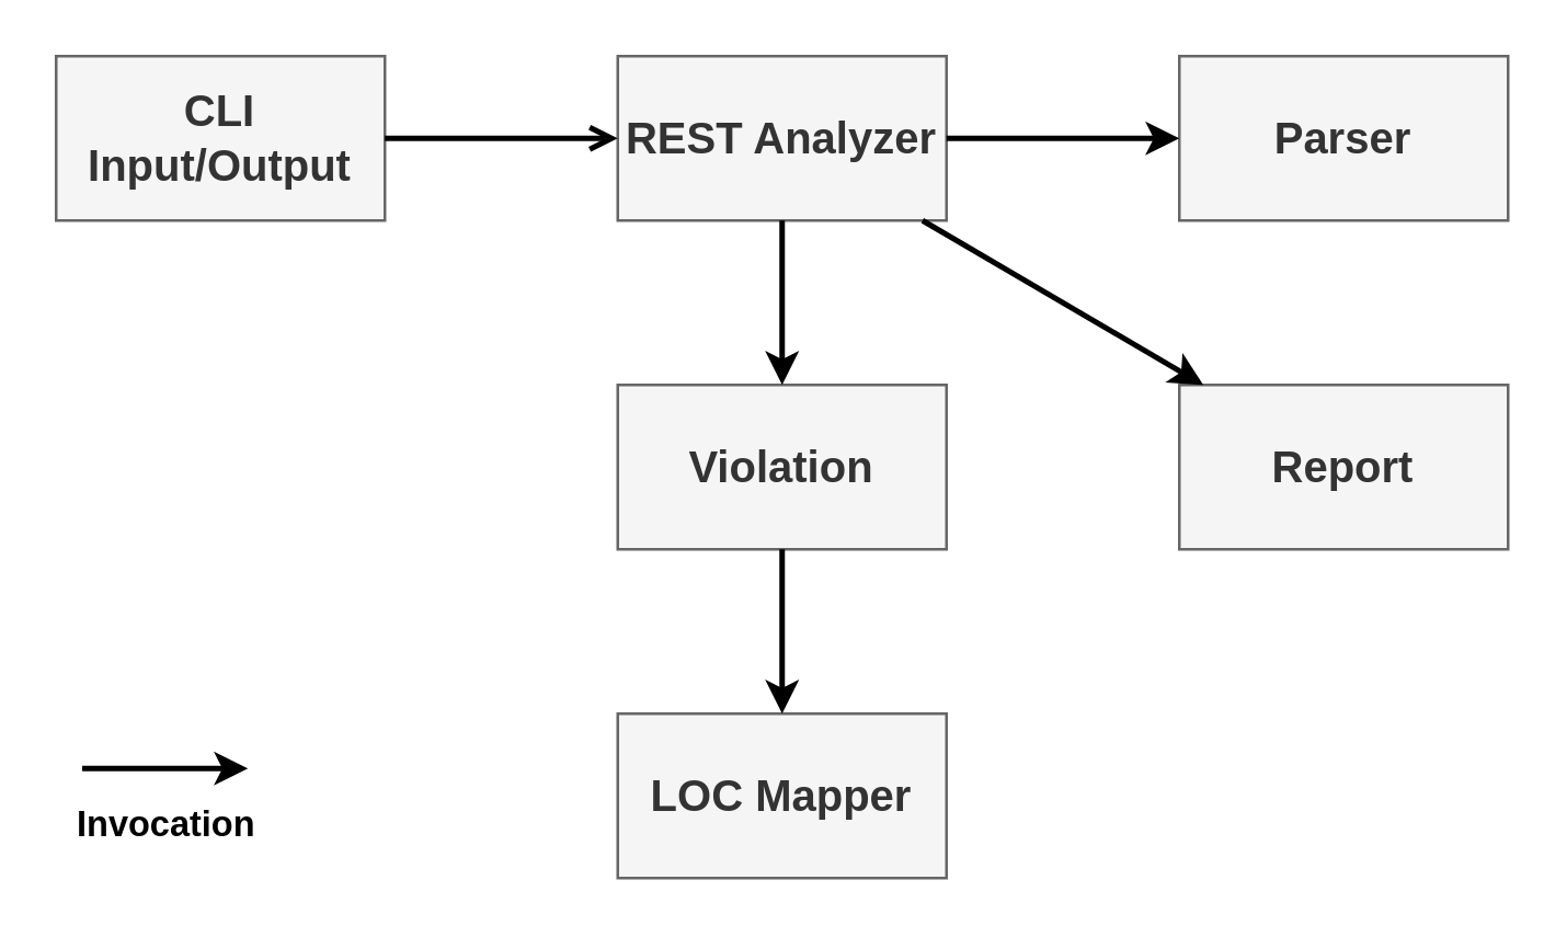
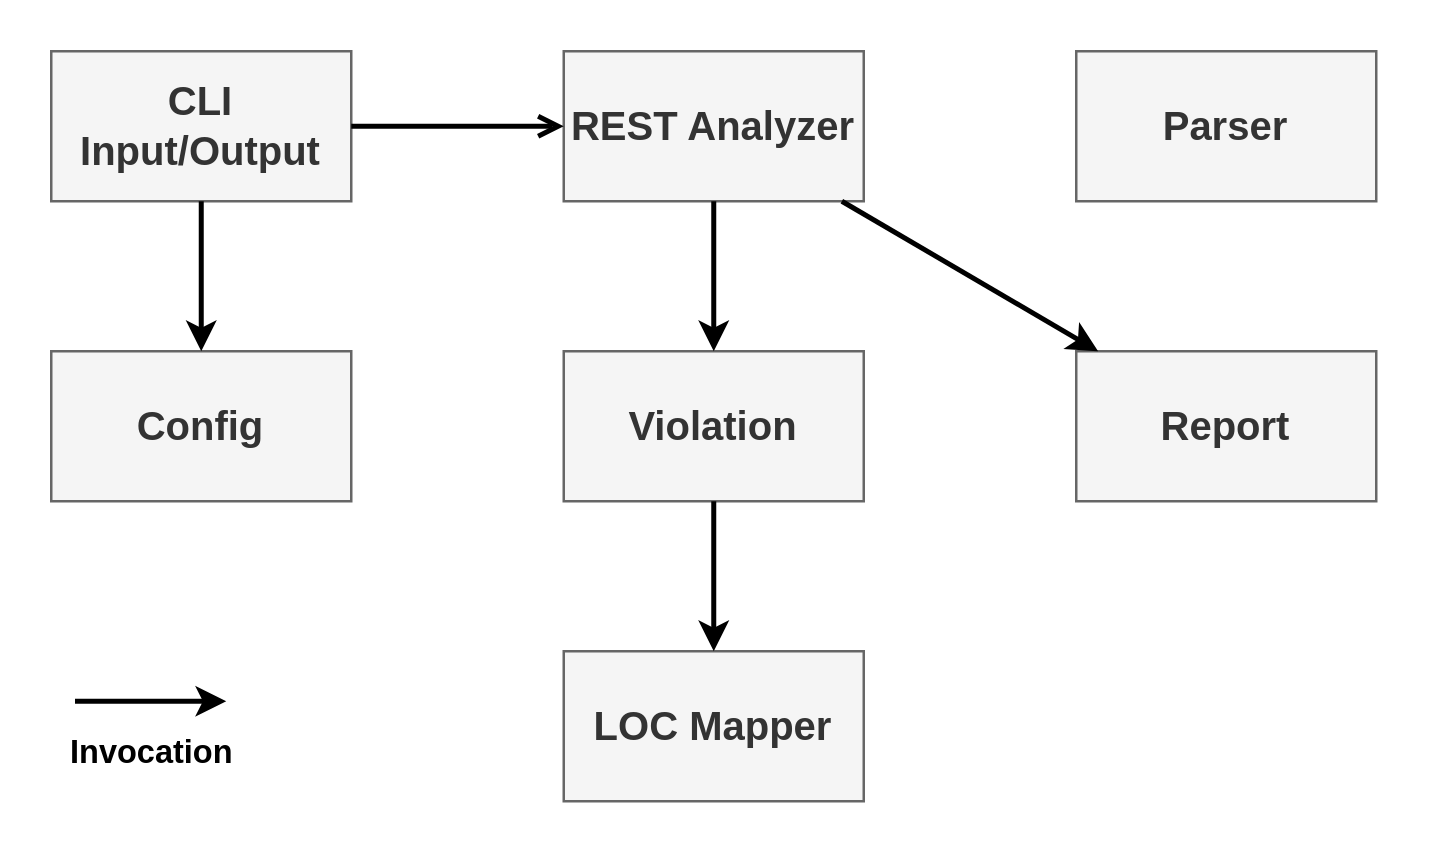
- <mxCell id="9" value="" style="endArrow=classic;html=1;rounded=0;strokeWidth=2;" edge="1" parent="1" source="4" target="3"><mxGeometry width="50" height="50" relative="1" as="geometry"><mxPoint x="360" y="10" as="sourcePoint" /><mxPoint x="235" y="60" as="targetPoint" /></mxGeometry></mxCell>
+ <mxCell id="14" value="" style="endArrow=classic;html=1;rounded=0;strokeWidth=2;" edge="1" parent="1" source="2" target="6"><mxGeometry width="50" height="50" relative="1" as="geometry"><mxPoint x="315" y="230" as="sourcePoint" /><mxPoint x="315" y="290" as="targetPoint" /></mxGeometry></mxCell>
+ <mxCell id="6" value="&lt;b&gt;&lt;font style=&quot;font-size: 16px;&quot;&gt;Config&lt;br&gt;&lt;/font&gt;&lt;/b&gt;" style="rounded=0;whiteSpace=wrap;html=1;fillColor=#f5f5f5;strokeColor=#666666;fontColor=#333333;" vertex="1" parent="1"><mxGeometry x="20" y="140" width="120" height="60" as="geometry" /></mxCell>
